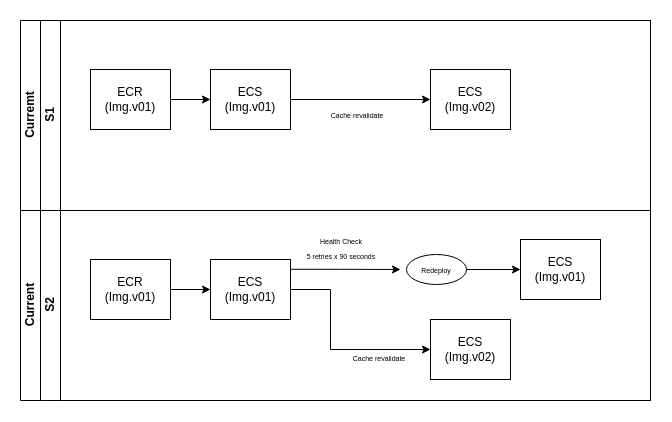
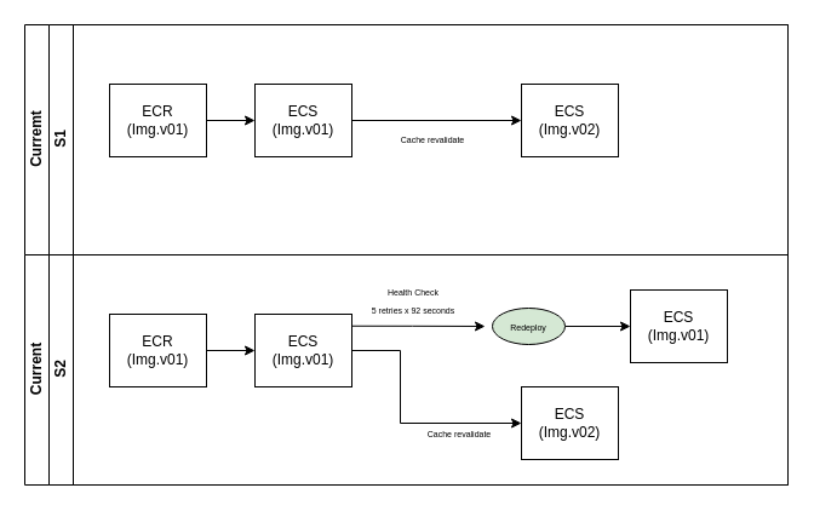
- <mxCell id="12" value="&lt;font style=&quot;font-size: 7px;&quot;&gt;Health Check&lt;br&gt;5 retries x 90 seconds&lt;/font&gt;" style="text;html=1;align=center;verticalAlign=middle;whiteSpace=wrap;rounded=0;" vertex="1" parent="3"><mxGeometry x="251" y="22" width="100" height="30" as="geometry" /></mxCell>
+ <mxCell id="12" value="&lt;font style=&quot;font-size: 7px;&quot;&gt;Health Check&lt;br&gt;5 retries x 92 seconds&lt;/font&gt;" style="text;html=1;align=center;verticalAlign=middle;whiteSpace=wrap;rounded=0;" vertex="1" parent="3"><mxGeometry x="251" y="22" width="100" height="30" as="geometry" /></mxCell>
- <mxCell id="14" value="&lt;font style=&quot;font-size: 7px;&quot;&gt;Redeploy&lt;/font&gt;" style="ellipse;whiteSpace=wrap;html=1;" vertex="1" parent="3"><mxGeometry x="366" y="44" width="60" height="30" as="geometry" /></mxCell>
+ <mxCell id="14" value="&lt;font style=&quot;font-size: 7px;&quot;&gt;Redeploy&lt;/font&gt;" style="ellipse;whiteSpace=wrap;html=1;fillColor=#d5e8d4;" vertex="1" parent="3"><mxGeometry x="366" y="44" width="60" height="30" as="geometry" /></mxCell>
